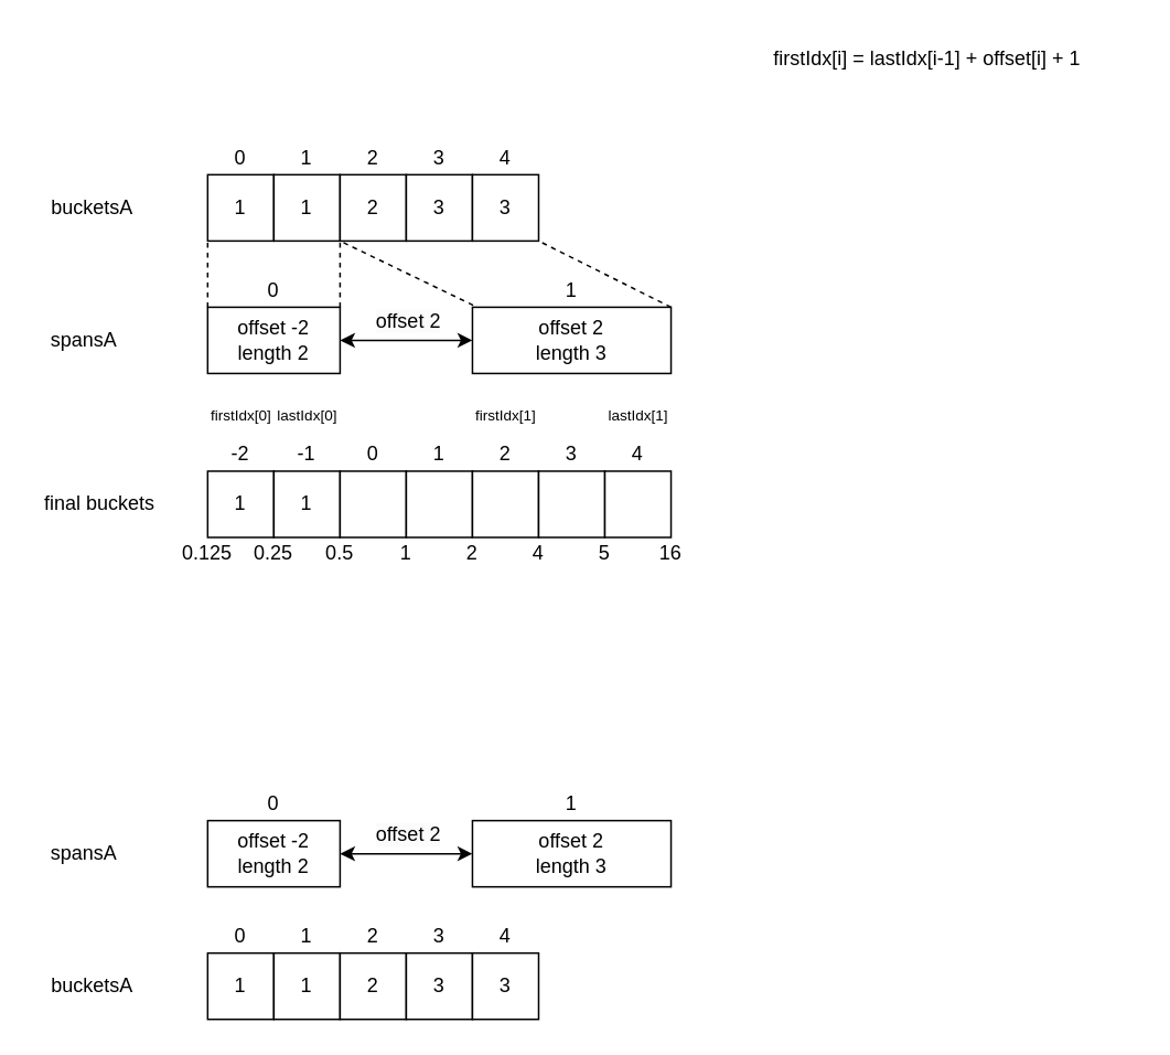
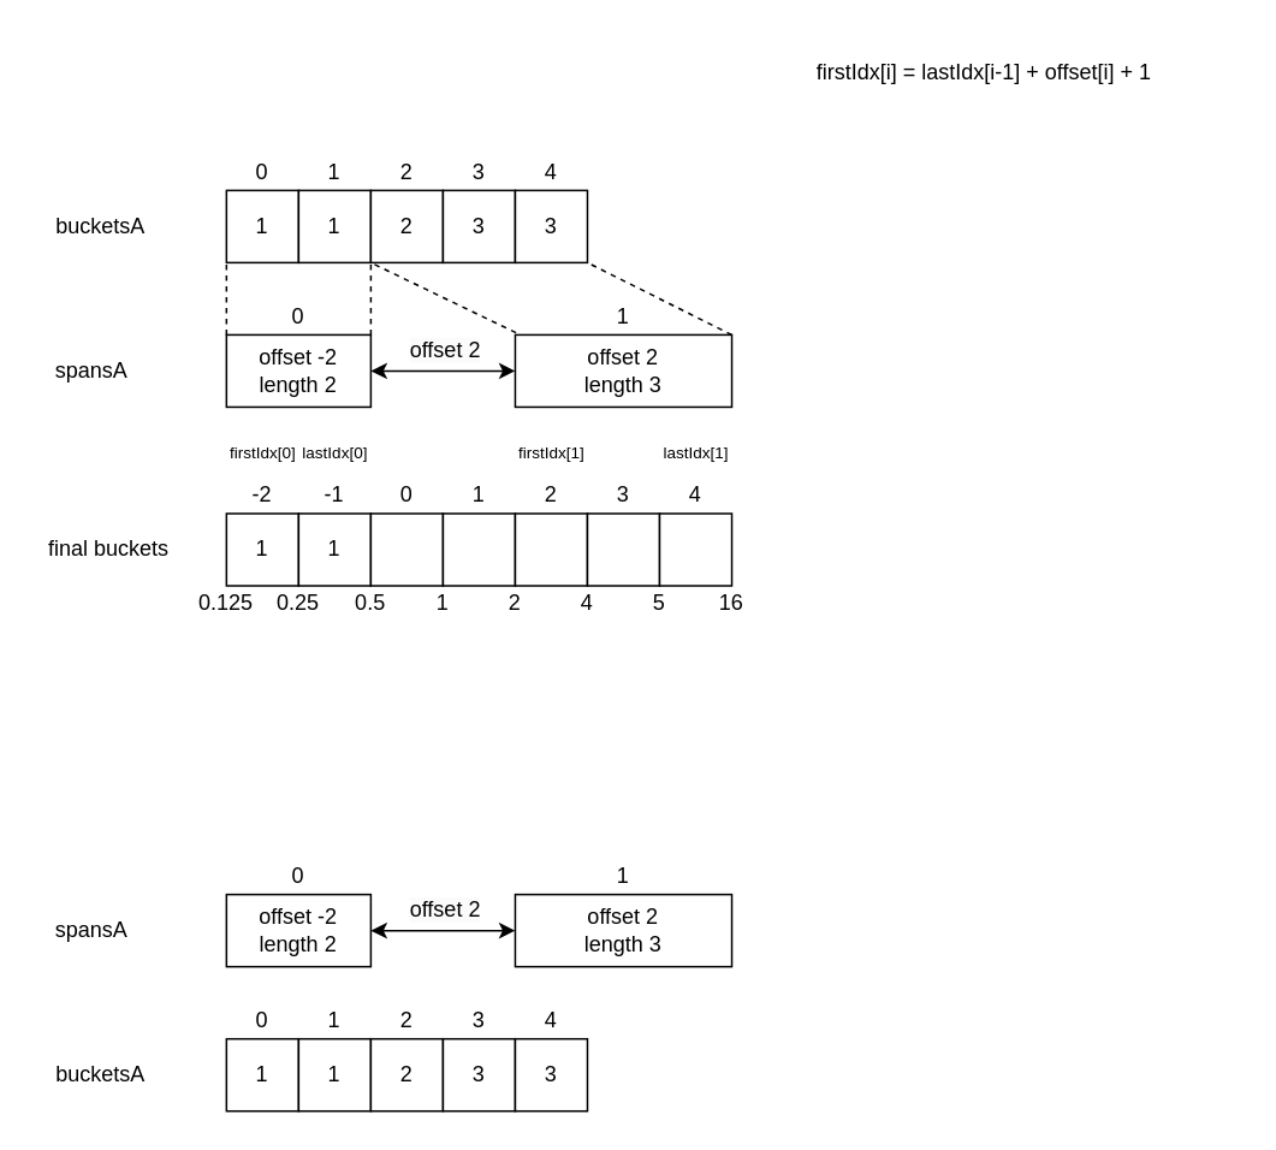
- <mxCell id="47" value="firstIdx[i] = lastIdx[i-1] + offset[i] + 1" style="text;html=1;strokeColor=none;fillColor=none;align=center;verticalAlign=middle;whiteSpace=wrap;rounded=0;" vertex="1" parent="1"><mxGeometry x="435" y="20" width="250" height="30" as="geometry" /></mxCell>
+ <mxCell id="47" value="firstIdx[i] = lastIdx[i-1] + offset[i] + 1" style="text;html=1;strokeColor=none;fillColor=none;align=center;verticalAlign=middle;whiteSpace=wrap;rounded=0;" vertex="1" parent="1"><mxGeometry x="420" y="25" width="250" height="30" as="geometry" /></mxCell>
